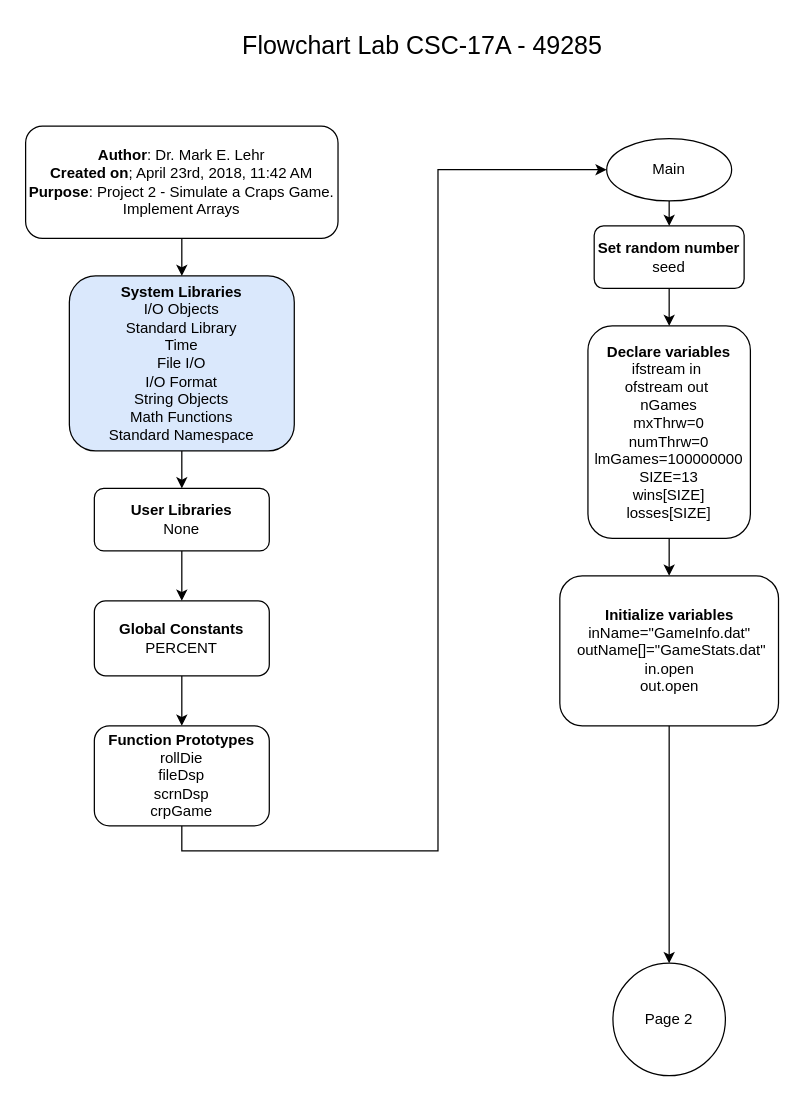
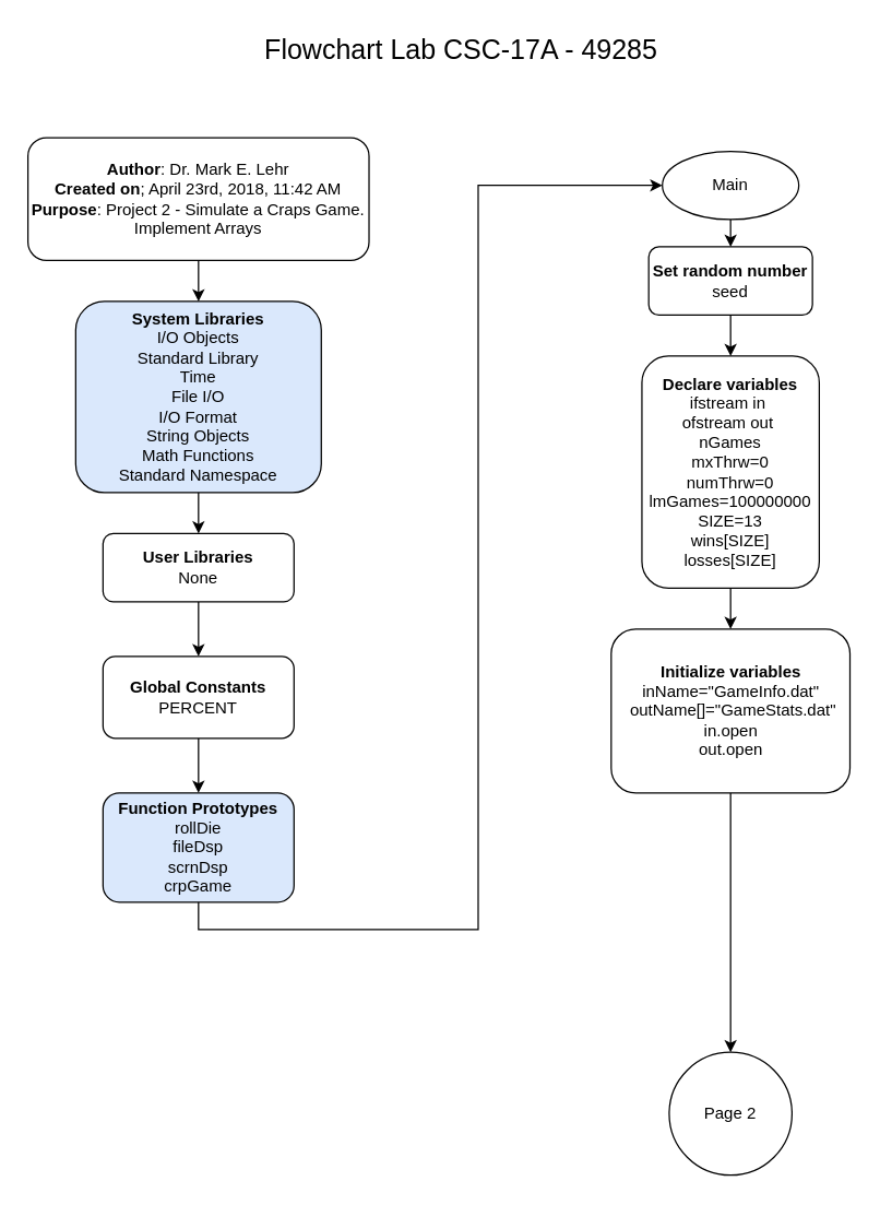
- <mxCell id="12" value="&lt;b&gt;Function Prototypes&lt;/b&gt;&lt;br&gt;rollDie&lt;br&gt;fileDsp&lt;br&gt;scrnDsp&lt;br&gt;crpGame" style="rounded=1;whiteSpace=wrap;html=1;" vertex="1" parent="1"><mxGeometry x="75" y="580" width="140" height="80" as="geometry" /></mxCell>
+ <mxCell id="12" value="&lt;b&gt;Function Prototypes&lt;/b&gt;&lt;br&gt;rollDie&lt;br&gt;fileDsp&lt;br&gt;scrnDsp&lt;br&gt;crpGame" style="rounded=1;whiteSpace=wrap;html=1;fillColor=#dae8fc;" vertex="1" parent="1"><mxGeometry x="75" y="580" width="140" height="80" as="geometry" /></mxCell>
